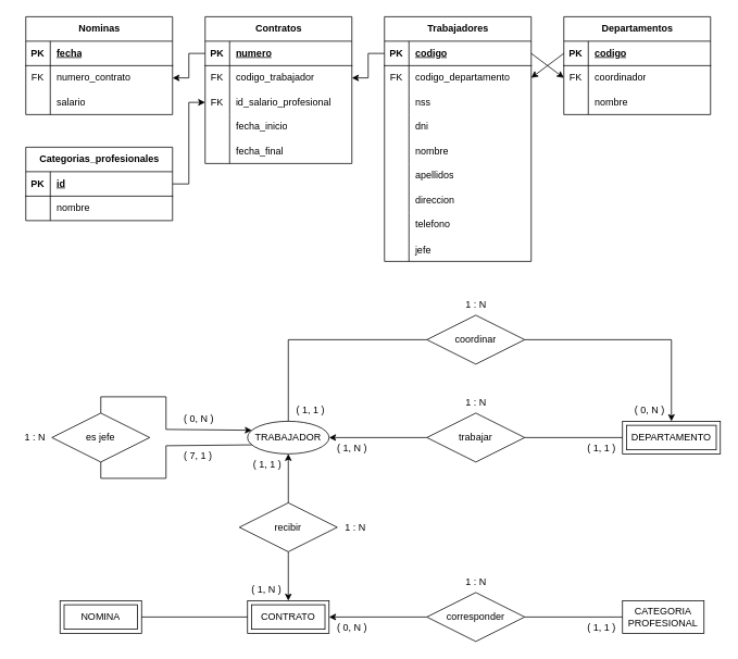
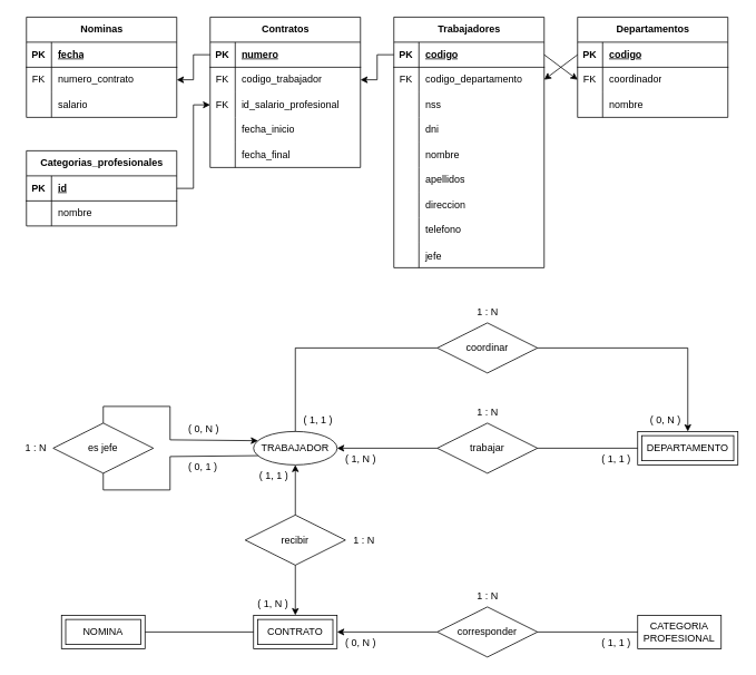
- <mxCell id="110" value="( 7, 1 )" style="text;html=1;align=center;verticalAlign=middle;resizable=0;points=[];autosize=1;strokeColor=none;fillColor=none;" parent="1" vertex="1"><mxGeometry x="215" y="546" width="53" height="26" as="geometry" /></mxCell>
+ <mxCell id="110" value="( 0, 1 )" style="text;html=1;align=center;verticalAlign=middle;resizable=0;points=[];autosize=1;strokeColor=none;fillColor=none;" parent="1" vertex="1"><mxGeometry x="215" y="546" width="53" height="26" as="geometry" /></mxCell>
